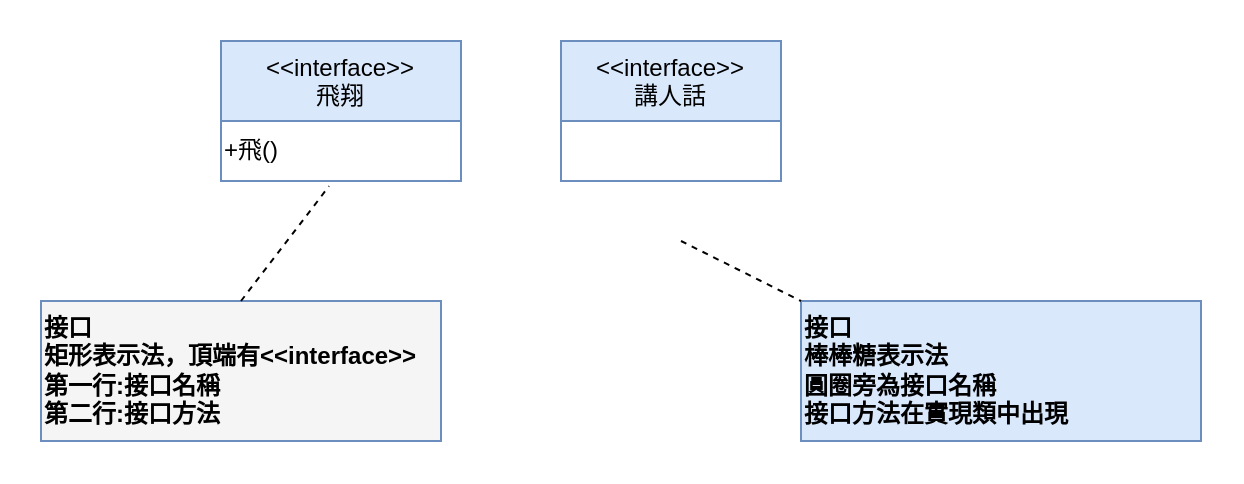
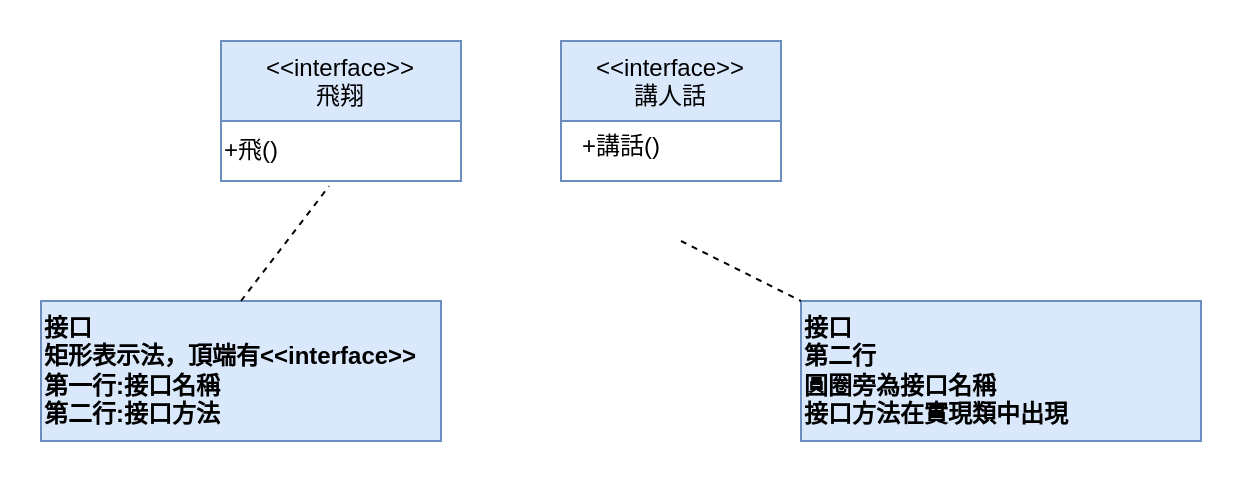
+ <mxCell id="6" value="+講話()&lt;br&gt;" style="text;html=1;align=center;verticalAlign=middle;resizable=0;points=[];autosize=1;strokeColor=none;fillColor=none;" vertex="1" parent="1"><mxGeometry x="280" y="58" width="60" height="30" as="geometry" /></mxCell>
- <mxCell id="4" value="&lt;b&gt;接口&lt;br&gt;矩形表示法，頂端有&amp;lt;&amp;lt;interface&amp;gt;&amp;gt;&lt;br&gt;第一行:接口名稱&lt;br&gt;第二行:接口方法&lt;br&gt;&lt;/b&gt;" style="rounded=0;whiteSpace=wrap;html=1;fillColor=#f5f5f5;strokeColor=#6c8ebf;container=0;align=left;" vertex="1" parent="1"><mxGeometry x="20" y="150" width="200" height="70" as="geometry" /></mxCell>
+ <mxCell id="4" value="&lt;b&gt;接口&lt;br&gt;矩形表示法，頂端有&amp;lt;&amp;lt;interface&amp;gt;&amp;gt;&lt;br&gt;第一行:接口名稱&lt;br&gt;第二行:接口方法&lt;br&gt;&lt;/b&gt;" style="rounded=0;whiteSpace=wrap;html=1;fillColor=#dae8fc;strokeColor=#6c8ebf;container=0;align=left;" vertex="1" parent="1"><mxGeometry x="20" y="150" width="200" height="70" as="geometry" /></mxCell>
- <mxCell id="7" value="&lt;b&gt;接口&lt;br&gt;棒棒糖表示法&lt;br&gt;圓圈旁為接口名稱&lt;br&gt;接口方法在實現類中出現&lt;br&gt;&lt;/b&gt;" style="rounded=0;whiteSpace=wrap;html=1;fillColor=#dae8fc;strokeColor=#6c8ebf;container=0;align=left;" vertex="1" parent="1"><mxGeometry x="400" y="150" width="200" height="70" as="geometry" /></mxCell>
+ <mxCell id="7" value="&lt;b&gt;接口&lt;br&gt;第二行&lt;br&gt;圓圈旁為接口名稱&lt;br&gt;接口方法在實現類中出現&lt;br&gt;&lt;/b&gt;" style="rounded=0;whiteSpace=wrap;html=1;fillColor=#dae8fc;strokeColor=#6c8ebf;container=0;align=left;" vertex="1" parent="1"><mxGeometry x="400" y="150" width="200" height="70" as="geometry" /></mxCell>
